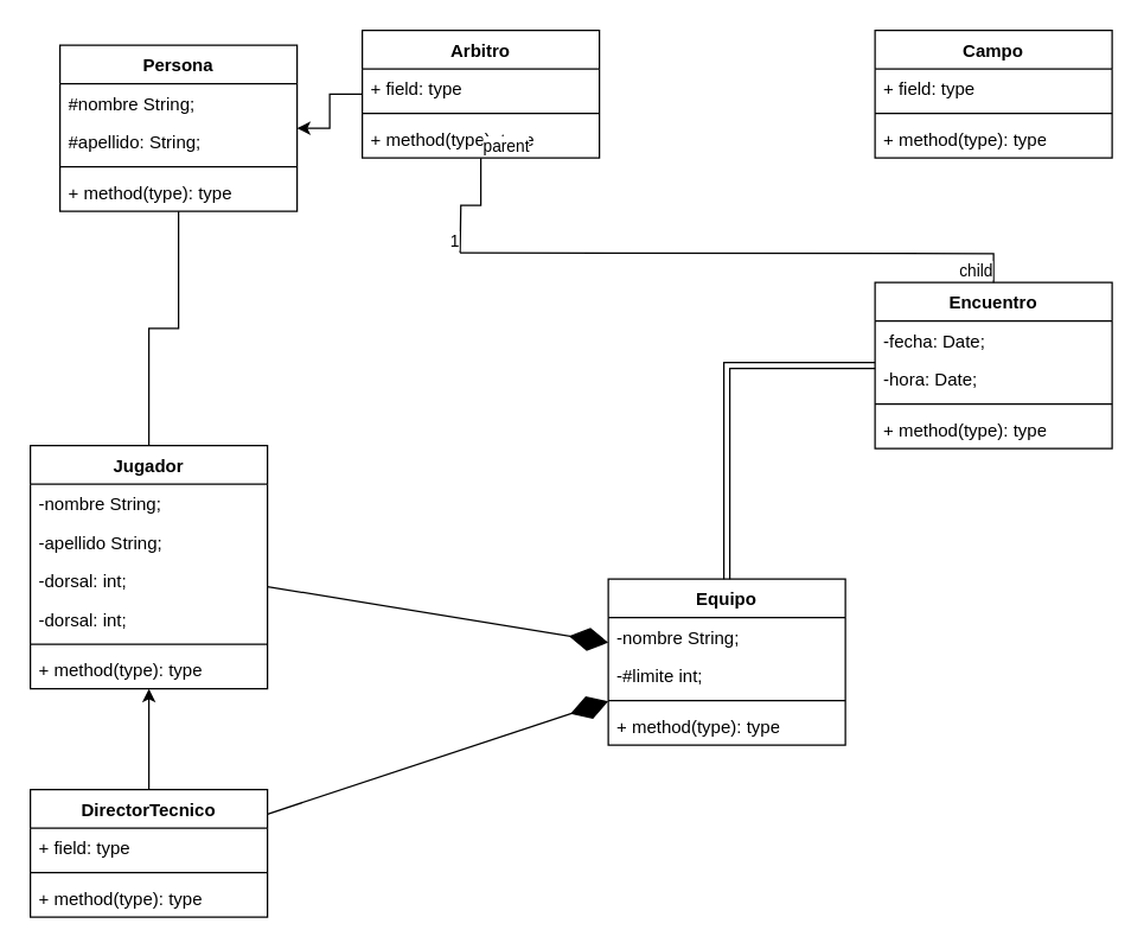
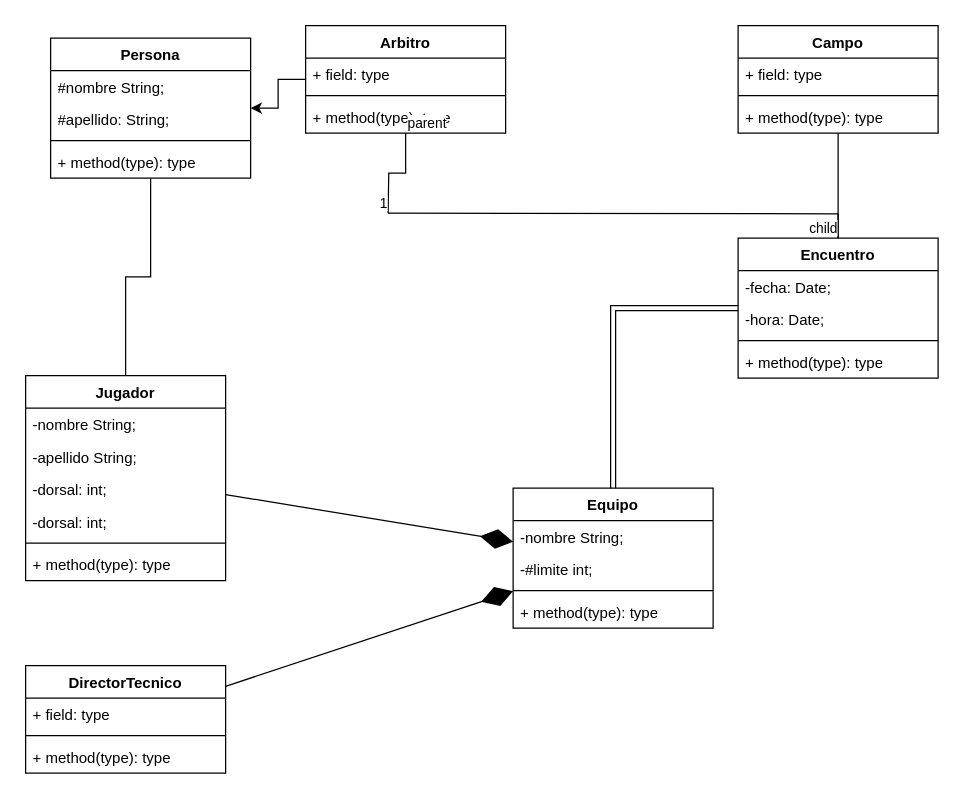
+ <mxCell id="41" value="" style="endArrow=none;html=1;edgeStyle=orthogonalEdgeStyle;rounded=0;" edge="1" parent="1" source="32" target="37"><mxGeometry relative="1" as="geometry"><mxPoint x="150" y="300" as="sourcePoint" /><mxPoint x="310" y="300" as="targetPoint" /></mxGeometry></mxCell>
- <mxCell id="26" style="edgeStyle=orthogonalEdgeStyle;rounded=0;orthogonalLoop=1;jettySize=auto;html=1;" edge="1" parent="1" source="27" target="2"><mxGeometry relative="1" as="geometry" /></mxCell>
